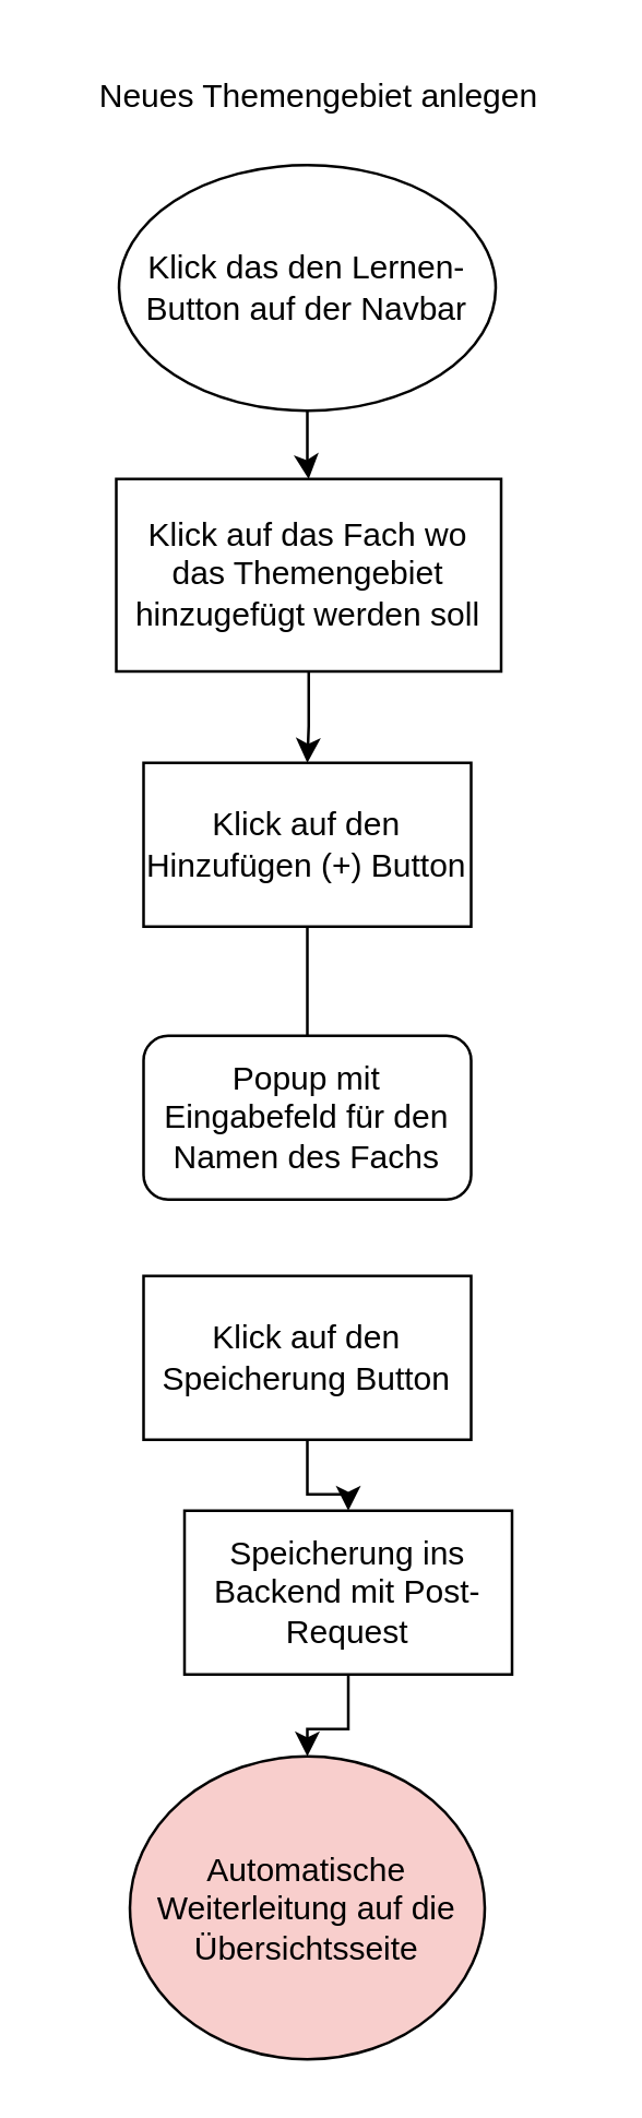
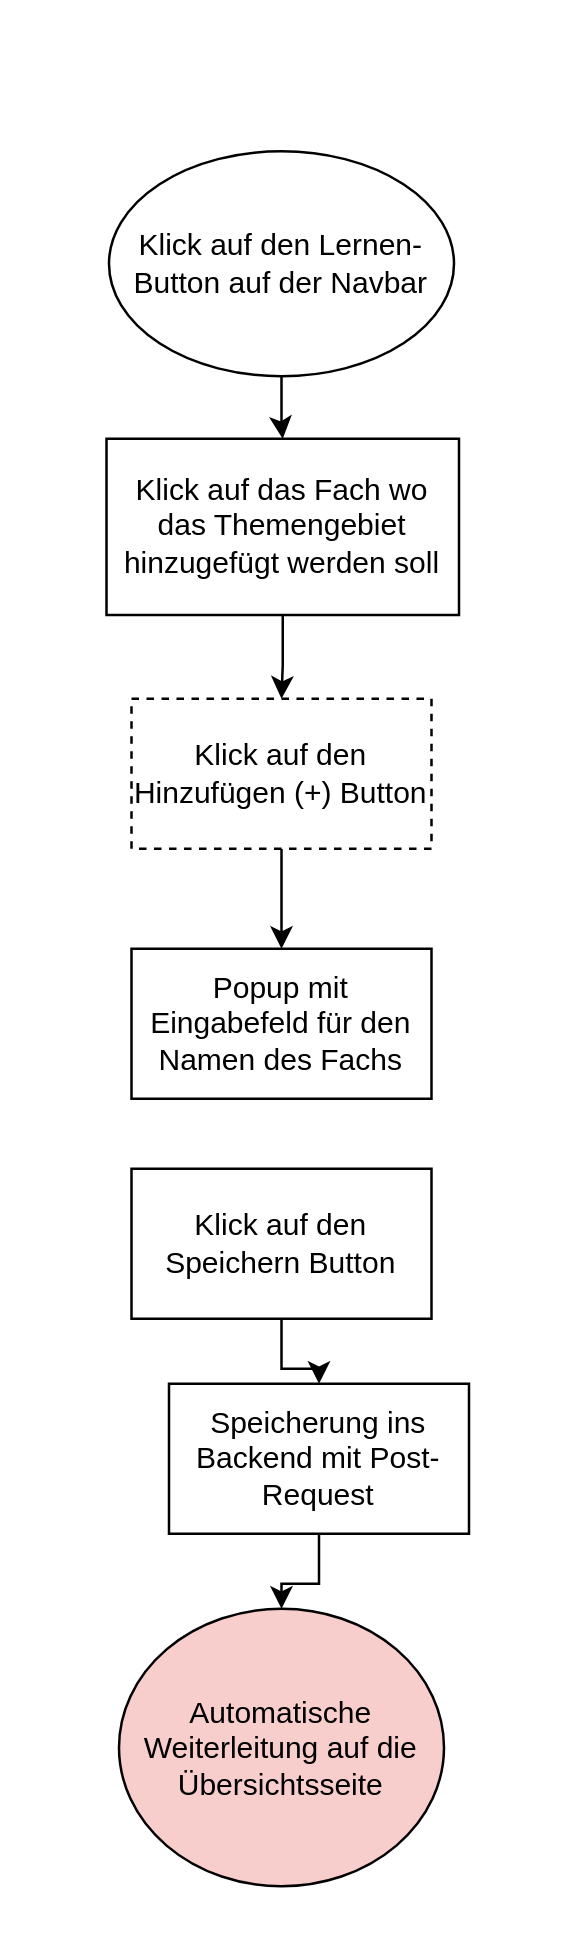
- <mxCell id="4" value="Neues Themengebiet anlegen" style="text;html=1;strokeColor=none;fillColor=none;align=center;verticalAlign=middle;whiteSpace=wrap;rounded=0;" vertex="1" parent="1"><mxGeometry x="20" y="20" width="193" height="30" as="geometry" /></mxCell>
- <mxCell id="3" value="Klick das den Lernen- Button auf der Navbar" style="ellipse;whiteSpace=wrap;html=1;" vertex="1" parent="1"><mxGeometry x="43" y="60" width="138" height="90" as="geometry" /></mxCell>
+ <mxCell id="3" value="Klick auf den Lernen- Button auf der Navbar" style="ellipse;whiteSpace=wrap;html=1;" vertex="1" parent="1"><mxGeometry x="43" y="60" width="138" height="90" as="geometry" /></mxCell>
- <mxCell id="6" value="Klick auf den Hinzufügen (+) Button " style="whiteSpace=wrap;html=1;" vertex="1" parent="1"><mxGeometry x="52" y="279" width="120" height="60" as="geometry" /></mxCell>
+ <mxCell id="6" value="Klick auf den Hinzufügen (+) Button " style="whiteSpace=wrap;html=1;dashed=1;" vertex="1" parent="1"><mxGeometry x="52" y="279" width="120" height="60" as="geometry" /></mxCell>
- <mxCell id="5" value="" style="edgeStyle=orthogonalEdgeStyle;rounded=0;orthogonalLoop=1;jettySize=auto;html=1;endArrow=none;" edge="1" parent="1" source="6" target="7"><mxGeometry relative="1" as="geometry" /></mxCell>
+ <mxCell id="5" value="" style="edgeStyle=orthogonalEdgeStyle;rounded=0;orthogonalLoop=1;jettySize=auto;html=1;" edge="1" parent="1" source="6" target="7"><mxGeometry relative="1" as="geometry" /></mxCell>
- <mxCell id="7" value="Popup mit Eingabefeld für den Namen des Fachs" style="whiteSpace=wrap;html=1;rounded=1;" vertex="1" parent="1"><mxGeometry x="52" y="379" width="120" height="60" as="geometry" /></mxCell>
+ <mxCell id="7" value="Popup mit Eingabefeld für den Namen des Fachs" style="whiteSpace=wrap;html=1;" vertex="1" parent="1"><mxGeometry x="52" y="379" width="120" height="60" as="geometry" /></mxCell>
- <mxCell id="9" value="Klick auf den Speicherung Button" style="whiteSpace=wrap;html=1;" vertex="1" parent="1"><mxGeometry x="52" y="467" width="120" height="60" as="geometry" /></mxCell>
+ <mxCell id="9" value="Klick auf den Speichern Button" style="whiteSpace=wrap;html=1;" vertex="1" parent="1"><mxGeometry x="52" y="467" width="120" height="60" as="geometry" /></mxCell>
